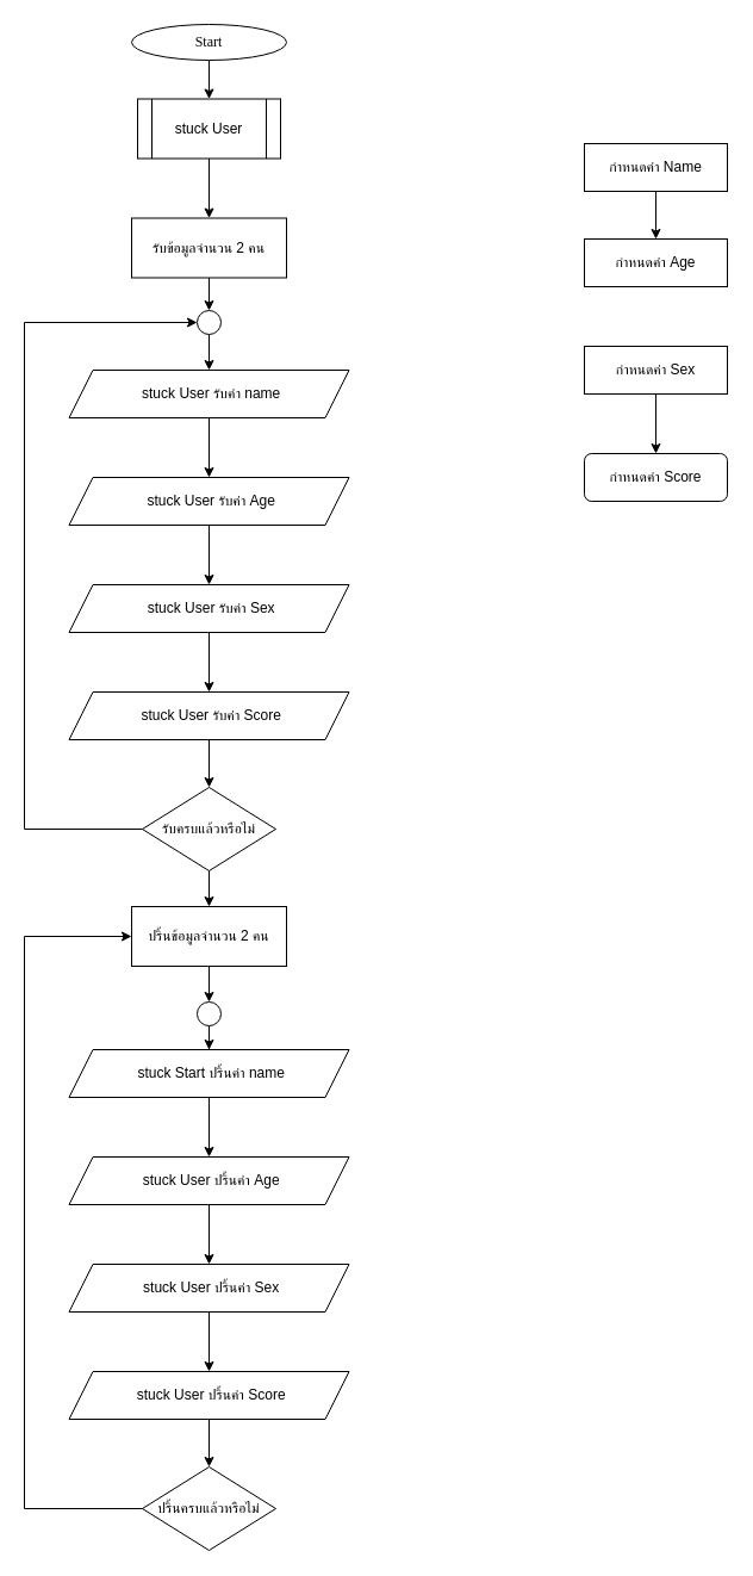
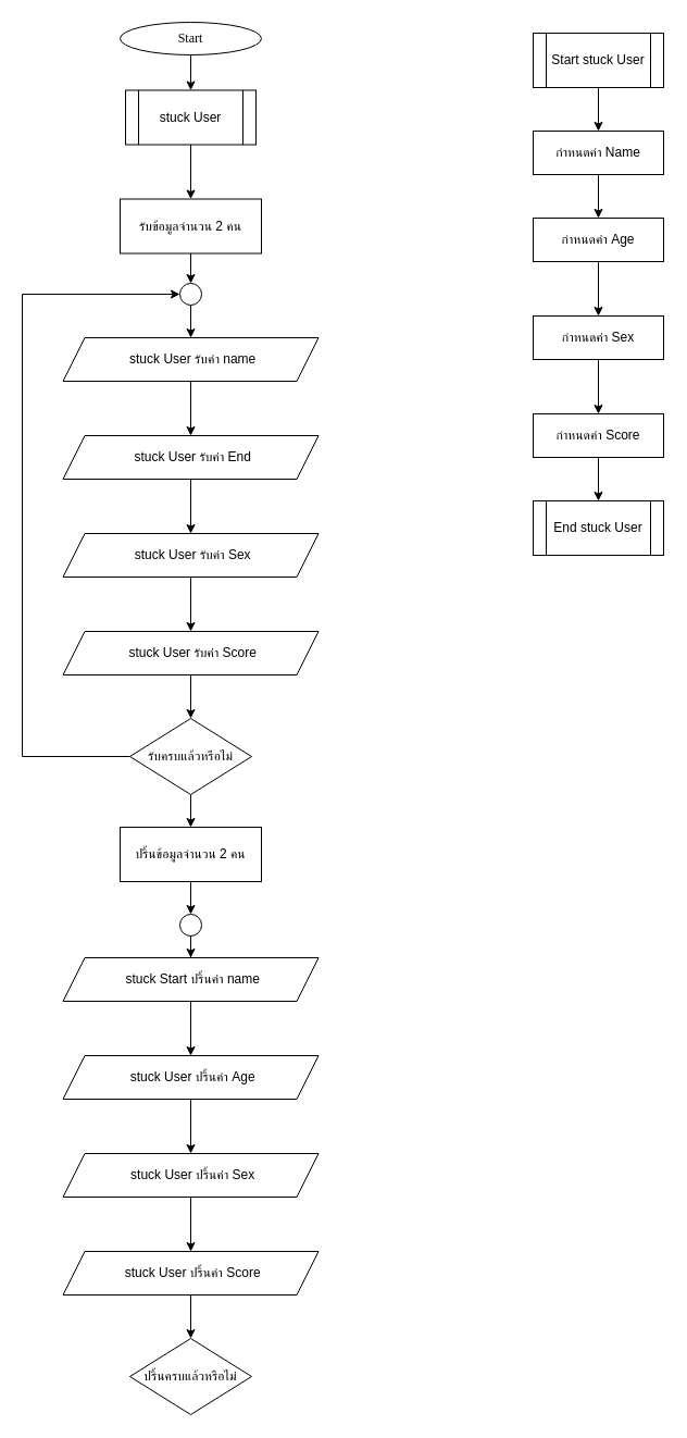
+ <mxCell id="5" value="Start stuck User" style="shape=process;whiteSpace=wrap;html=1;backgroundOutline=1;" vertex="1" parent="1"><mxGeometry x="490" y="30" width="120" height="50" as="geometry" /></mxCell>
+ <mxCell id="4" value="" style="edgeStyle=orthogonalEdgeStyle;rounded=0;orthogonalLoop=1;jettySize=auto;html=1;" edge="1" parent="1" source="5" target="7"><mxGeometry relative="1" as="geometry" /></mxCell>
+ <mxCell id="8" value="" style="edgeStyle=orthogonalEdgeStyle;rounded=0;orthogonalLoop=1;jettySize=auto;html=1;" edge="1" parent="1" source="9" target="11"><mxGeometry relative="1" as="geometry" /></mxCell>
- <mxCell id="13" value="กำหนดค่า&amp;nbsp;Score" style="whiteSpace=wrap;html=1;rounded=1;" vertex="1" parent="1"><mxGeometry x="490" y="380" width="120" height="40" as="geometry" /></mxCell>
+ <mxCell id="13" value="กำหนดค่า&amp;nbsp;Score" style="rounded=0;whiteSpace=wrap;html=1;" vertex="1" parent="1"><mxGeometry x="490" y="380" width="120" height="40" as="geometry" /></mxCell>
- <mxCell id="22" value="&amp;nbsp;stuck User รับค่า Age" style="shape=parallelogram;perimeter=parallelogramPerimeter;whiteSpace=wrap;html=1;fixedSize=1;" vertex="1" parent="1"><mxGeometry x="57.5" y="400" width="235" height="40" as="geometry" /></mxCell>
+ <mxCell id="22" value="&amp;nbsp;stuck User รับค่า End" style="shape=parallelogram;perimeter=parallelogramPerimeter;whiteSpace=wrap;html=1;fixedSize=1;" vertex="1" parent="1"><mxGeometry x="57.5" y="400" width="235" height="40" as="geometry" /></mxCell>
+ <mxCell id="12" value="" style="edgeStyle=orthogonalEdgeStyle;rounded=0;orthogonalLoop=1;jettySize=auto;html=1;" edge="1" parent="1" source="13" target="14"><mxGeometry relative="1" as="geometry" /></mxCell>
+ <mxCell id="14" value="End stuck User" style="shape=process;whiteSpace=wrap;html=1;backgroundOutline=1;" vertex="1" parent="1"><mxGeometry x="490" y="460" width="120" height="50" as="geometry" /></mxCell>
- <mxCell id="44" style="edgeStyle=orthogonalEdgeStyle;rounded=0;orthogonalLoop=1;jettySize=auto;html=1;entryX=0;entryY=0.5;entryDx=0;entryDy=0;" edge="1" parent="1" source="45" target="33"><mxGeometry relative="1" as="geometry"><Array as="points"><mxPoint x="20" y="1265" /><mxPoint x="20" y="785" /></Array></mxGeometry></mxCell>
